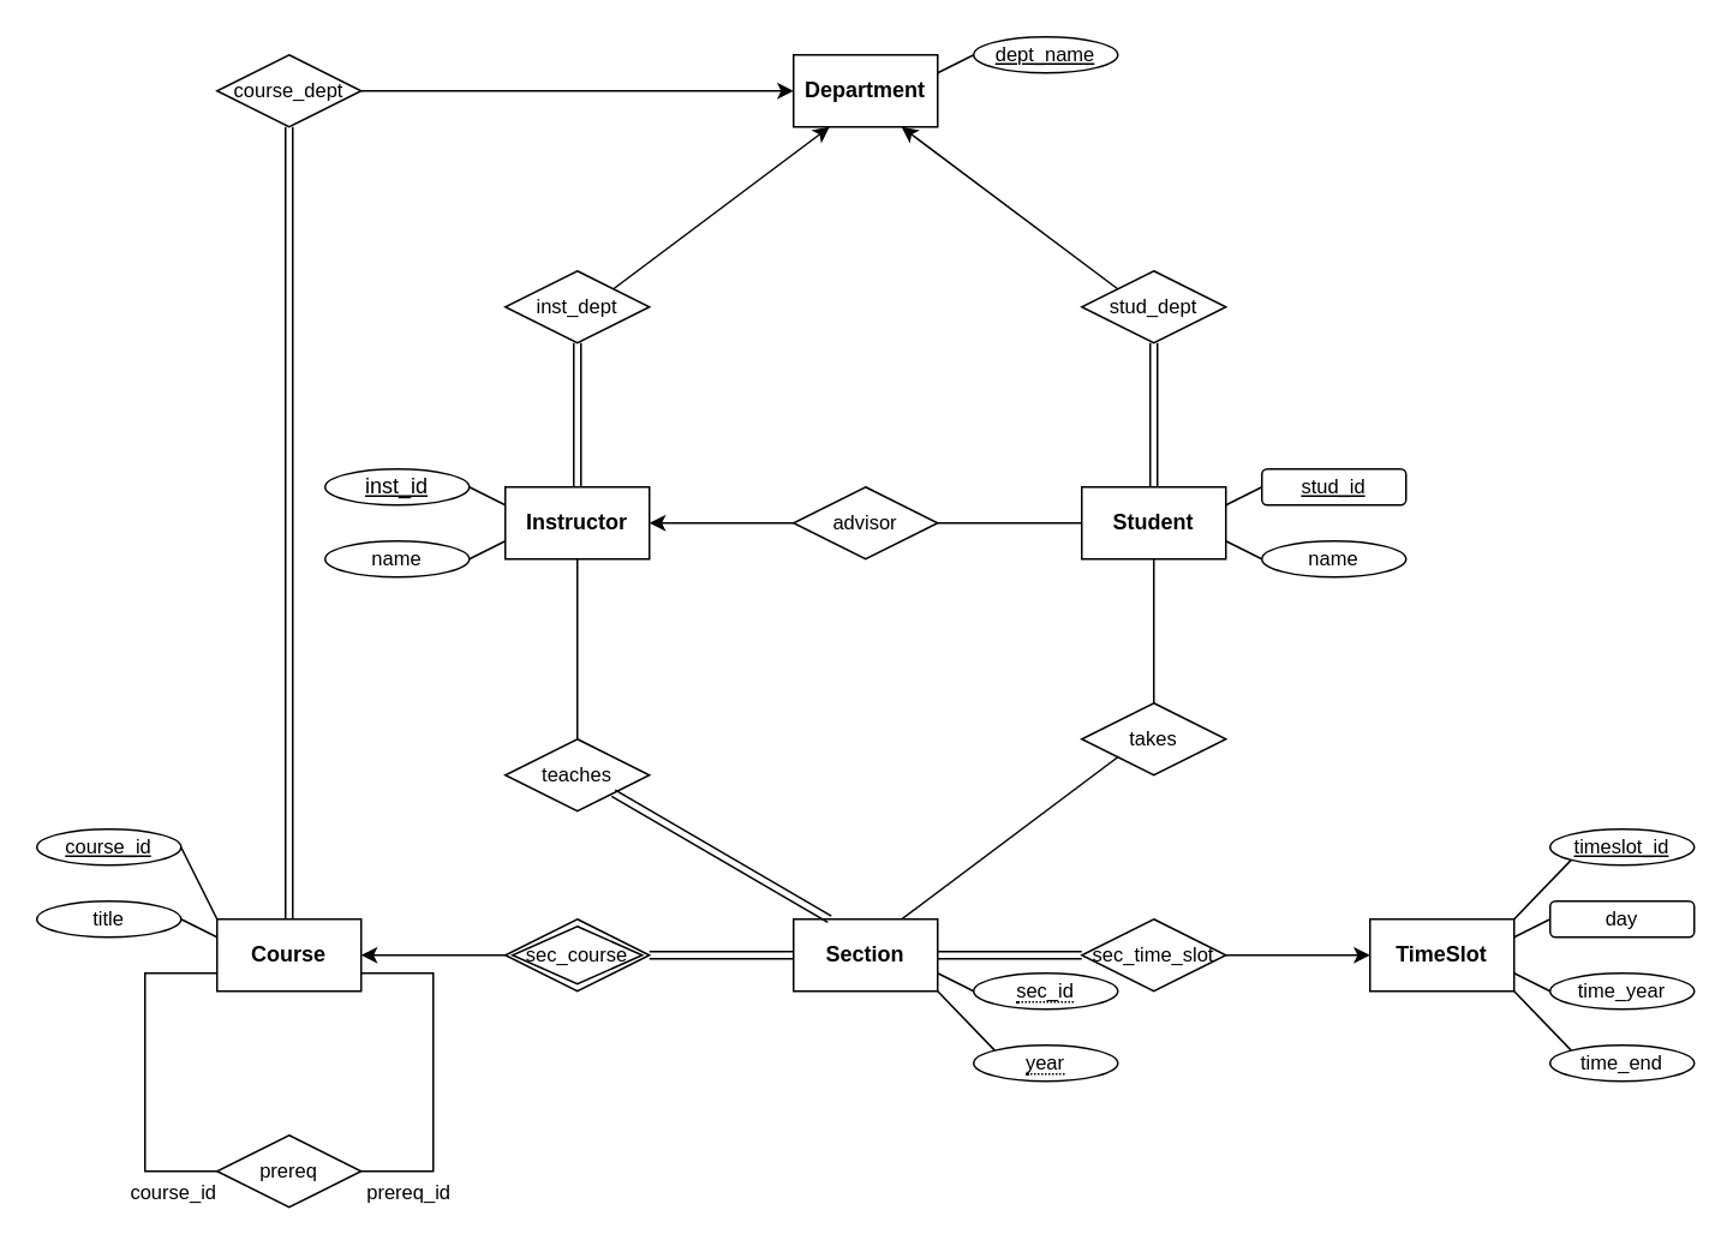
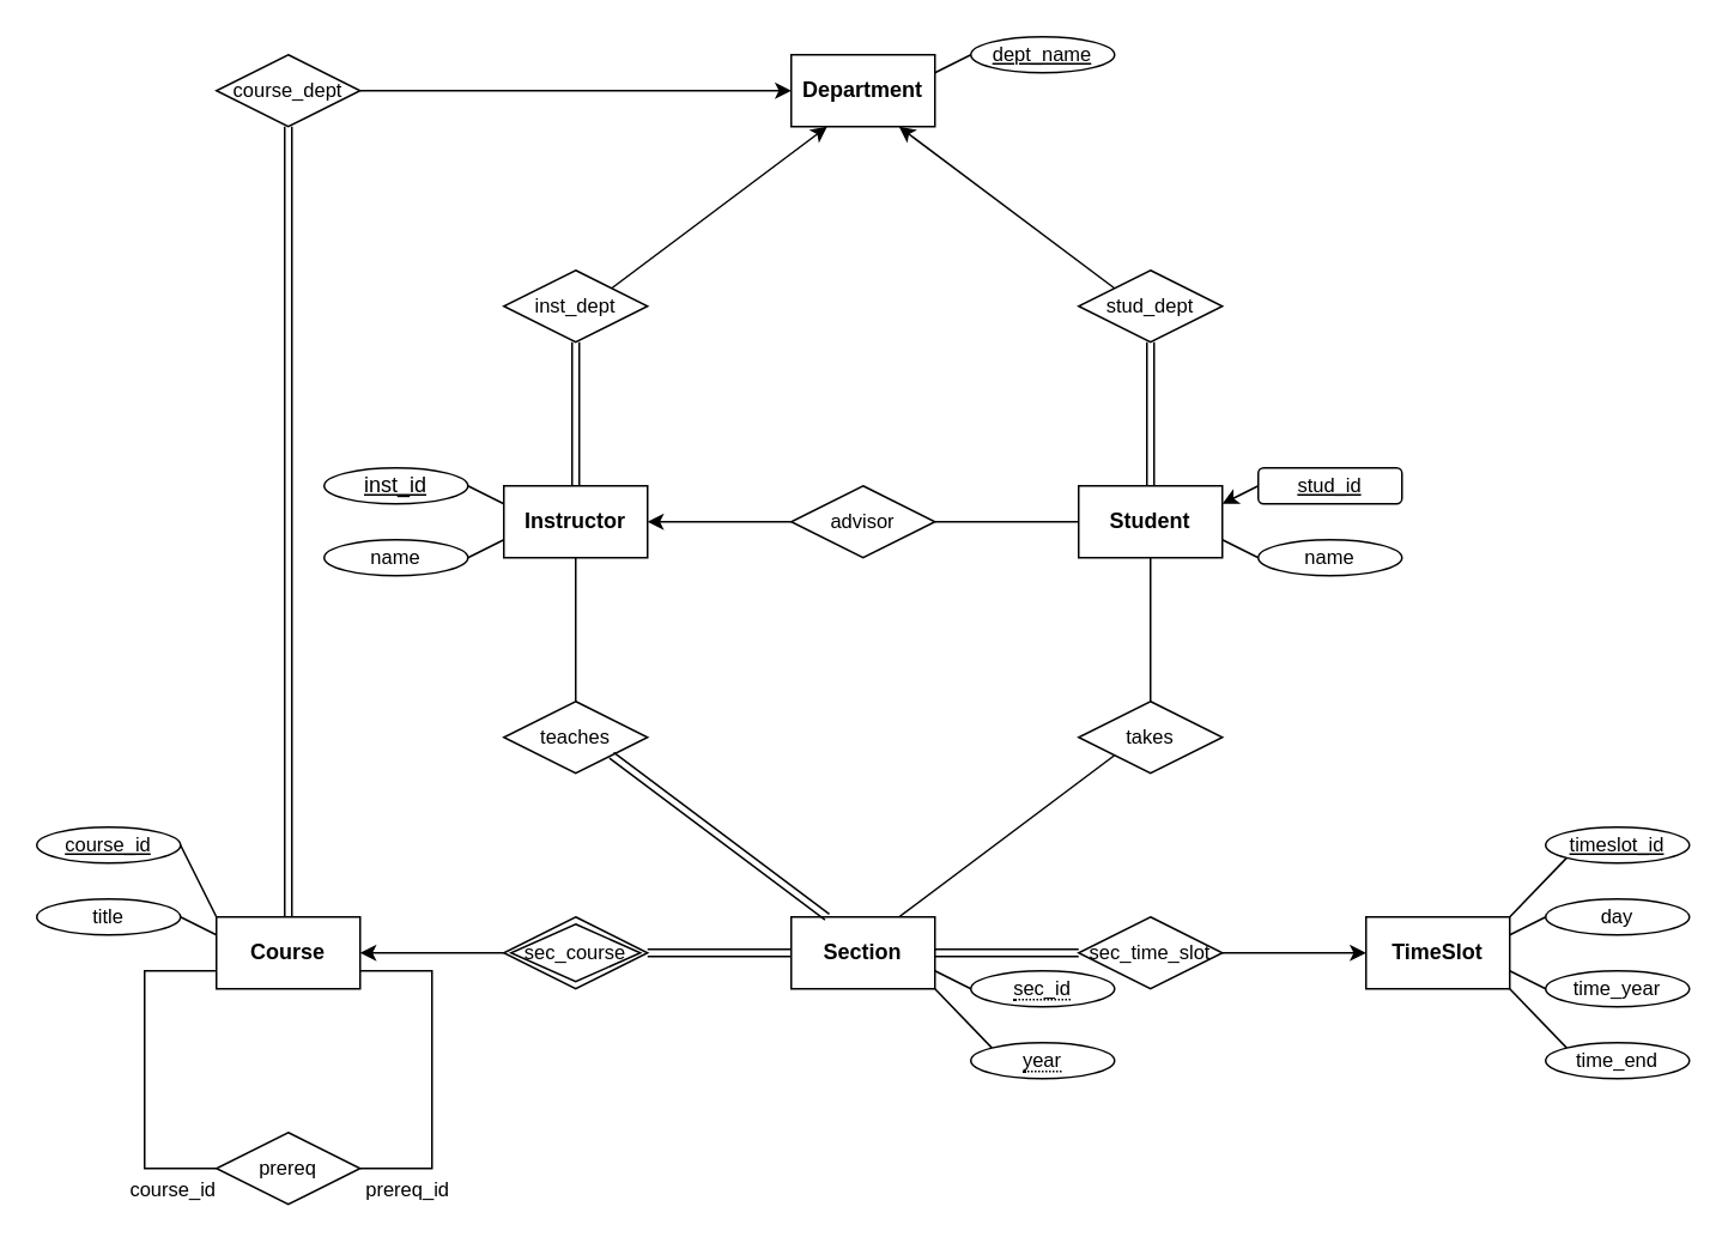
- <mxCell id="47" value="" style="endArrow=none;html=1;rounded=0;fontSize=11;exitX=0;exitY=0.5;exitDx=0;exitDy=0;entryX=1;entryY=0.25;entryDx=0;entryDy=0;" parent="1" source="46" target="29" edge="1"><mxGeometry relative="1" as="geometry"><mxPoint x="870" y="40" as="sourcePoint" /><mxPoint x="700" y="310" as="targetPoint" /></mxGeometry></mxCell>
+ <mxCell id="47" value="" style="endArrow=classic;html=1;rounded=0;fontSize=11;exitX=0;exitY=0.5;exitDx=0;exitDy=0;entryX=1;entryY=0.25;entryDx=0;entryDy=0;" parent="1" source="46" target="29" edge="1"><mxGeometry relative="1" as="geometry"><mxPoint x="870" y="40" as="sourcePoint" /><mxPoint x="700" y="310" as="targetPoint" /></mxGeometry></mxCell>
- <mxCell id="23" value="teaches" style="shape=rhombus;perimeter=rhombusPerimeter;whiteSpace=wrap;html=1;align=center;fontSize=11;" parent="1" vertex="1"><mxGeometry x="280" y="410" width="80" height="40" as="geometry" /></mxCell>
+ <mxCell id="23" value="teaches" style="shape=rhombus;perimeter=rhombusPerimeter;whiteSpace=wrap;html=1;align=center;fontSize=11;" parent="1" vertex="1"><mxGeometry x="280" y="390" width="80" height="40" as="geometry" /></mxCell>
- <mxCell id="53" value="day" style="whiteSpace=wrap;html=1;align=center;fontSize=11;fontStyle=0;rounded=1;" parent="1" vertex="1"><mxGeometry x="860" y="500" width="80" height="20" as="geometry" /></mxCell>
+ <mxCell id="53" value="day" style="ellipse;whiteSpace=wrap;html=1;align=center;fontSize=11;fontStyle=0" parent="1" vertex="1"><mxGeometry x="860" y="500" width="80" height="20" as="geometry" /></mxCell>
